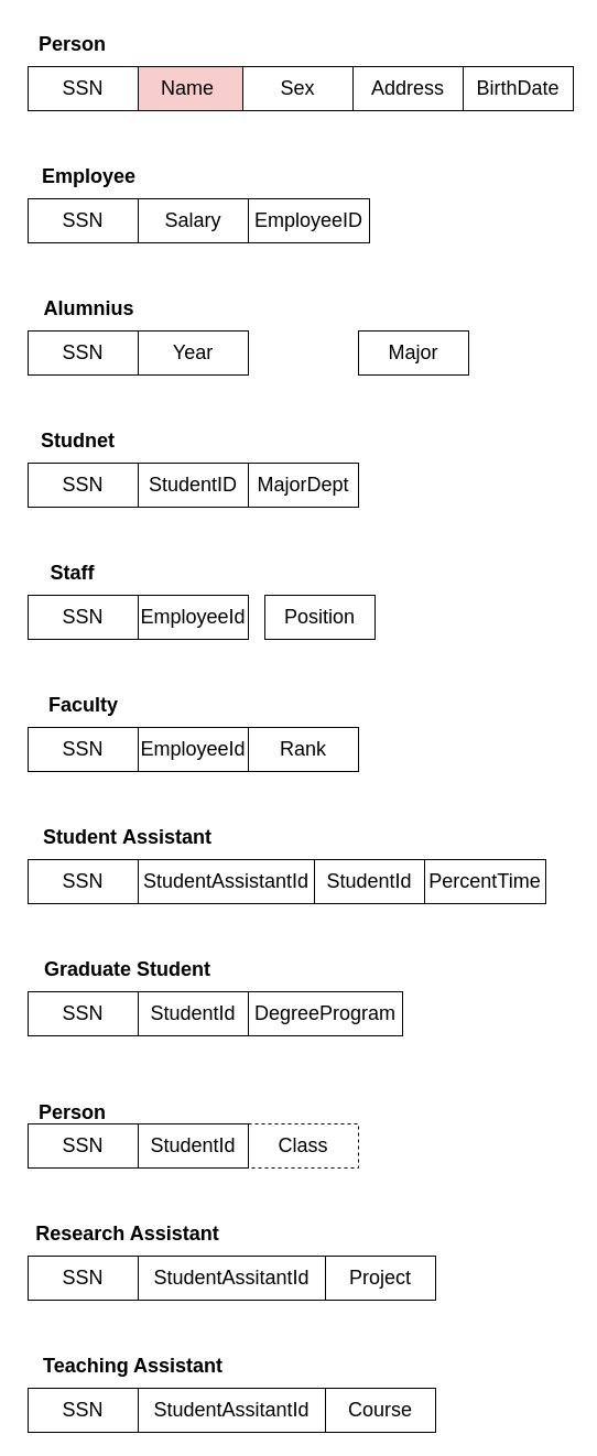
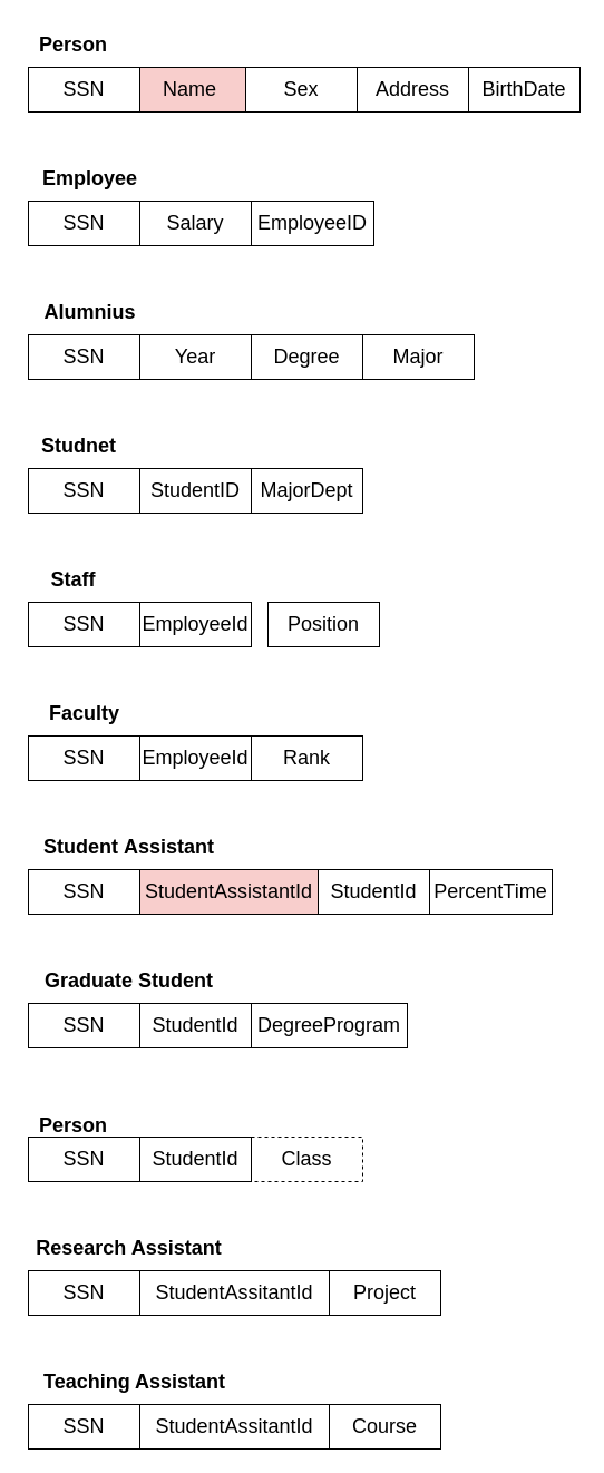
+ <mxCell id="22" value="Degree" style="whiteSpace=wrap;html=1;align=center;fontSize=18;" vertex="1" parent="1"><mxGeometry x="225" y="300" width="100" height="40" as="geometry" /></mxCell>
- <mxCell id="29" value="StudentAssistantId" style="whiteSpace=wrap;html=1;align=center;fontSize=18;" vertex="1" parent="1"><mxGeometry x="125" y="780" width="160" height="40" as="geometry" /></mxCell>
+ <mxCell id="29" value="StudentAssistantId" style="whiteSpace=wrap;html=1;align=center;fontSize=18;fillColor=#f8cecc;" vertex="1" parent="1"><mxGeometry x="125" y="780" width="160" height="40" as="geometry" /></mxCell>
